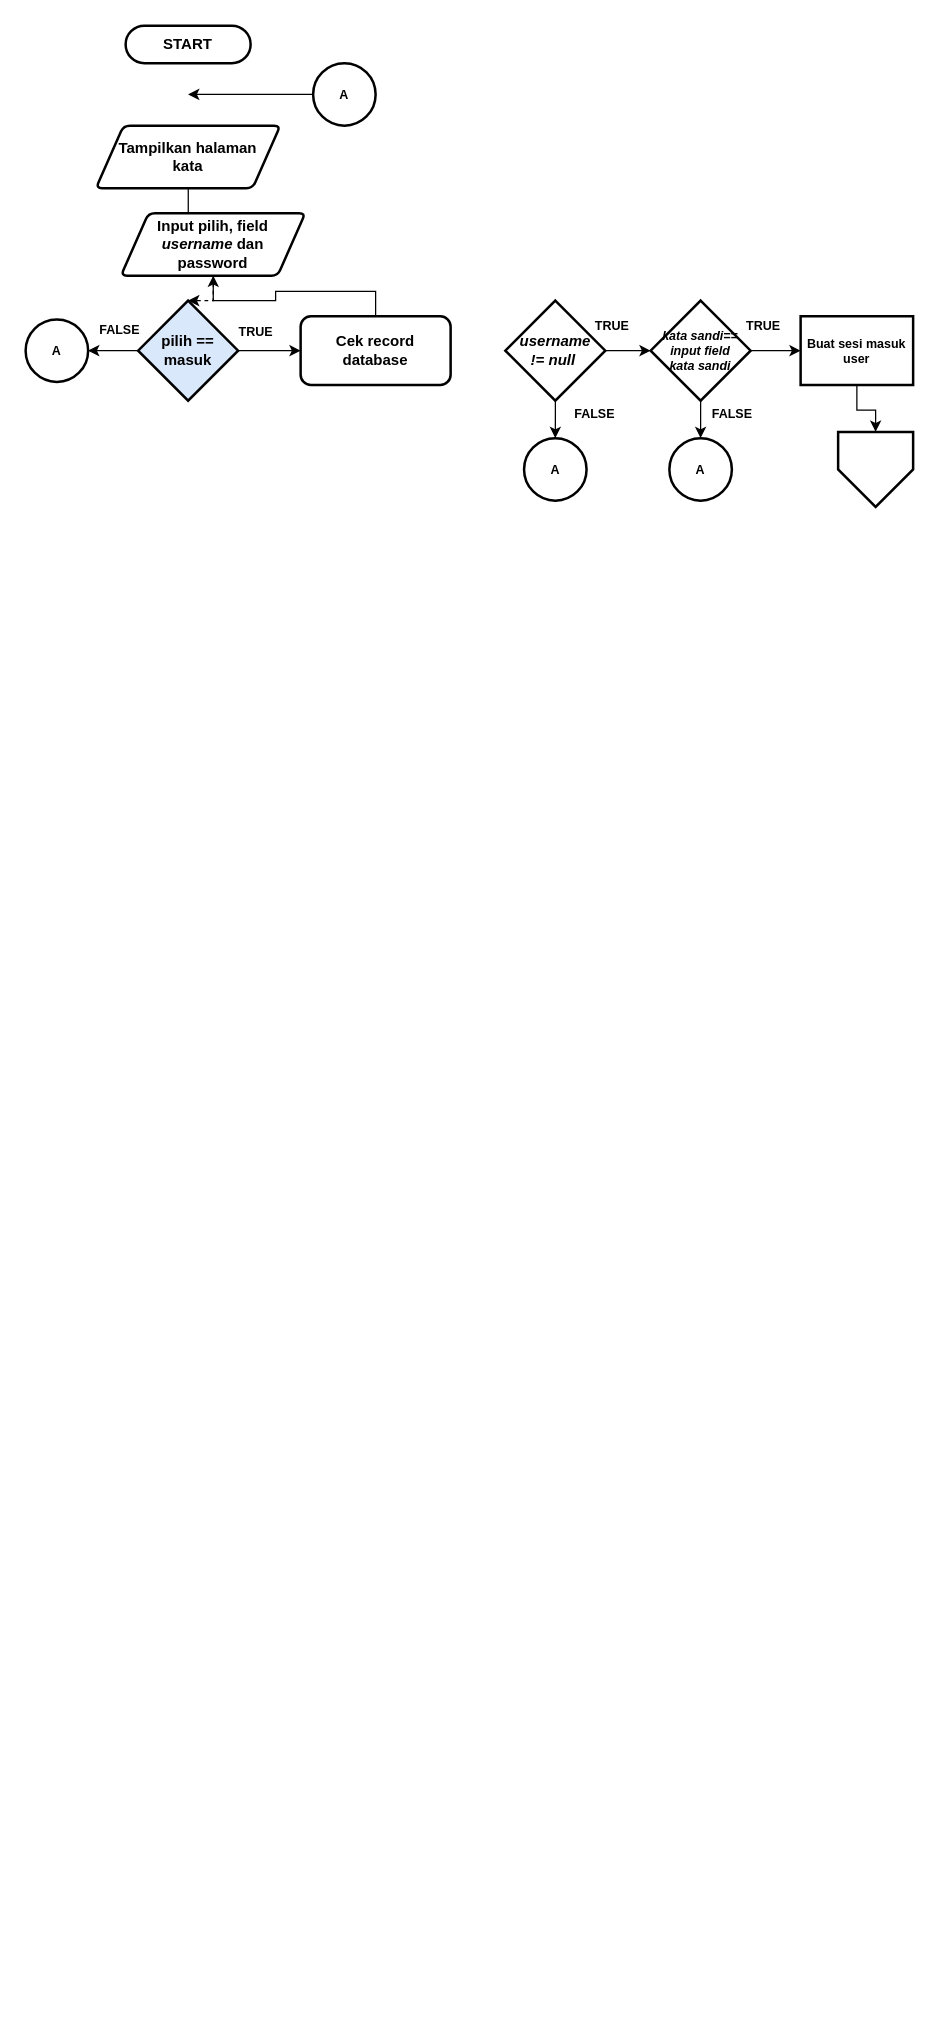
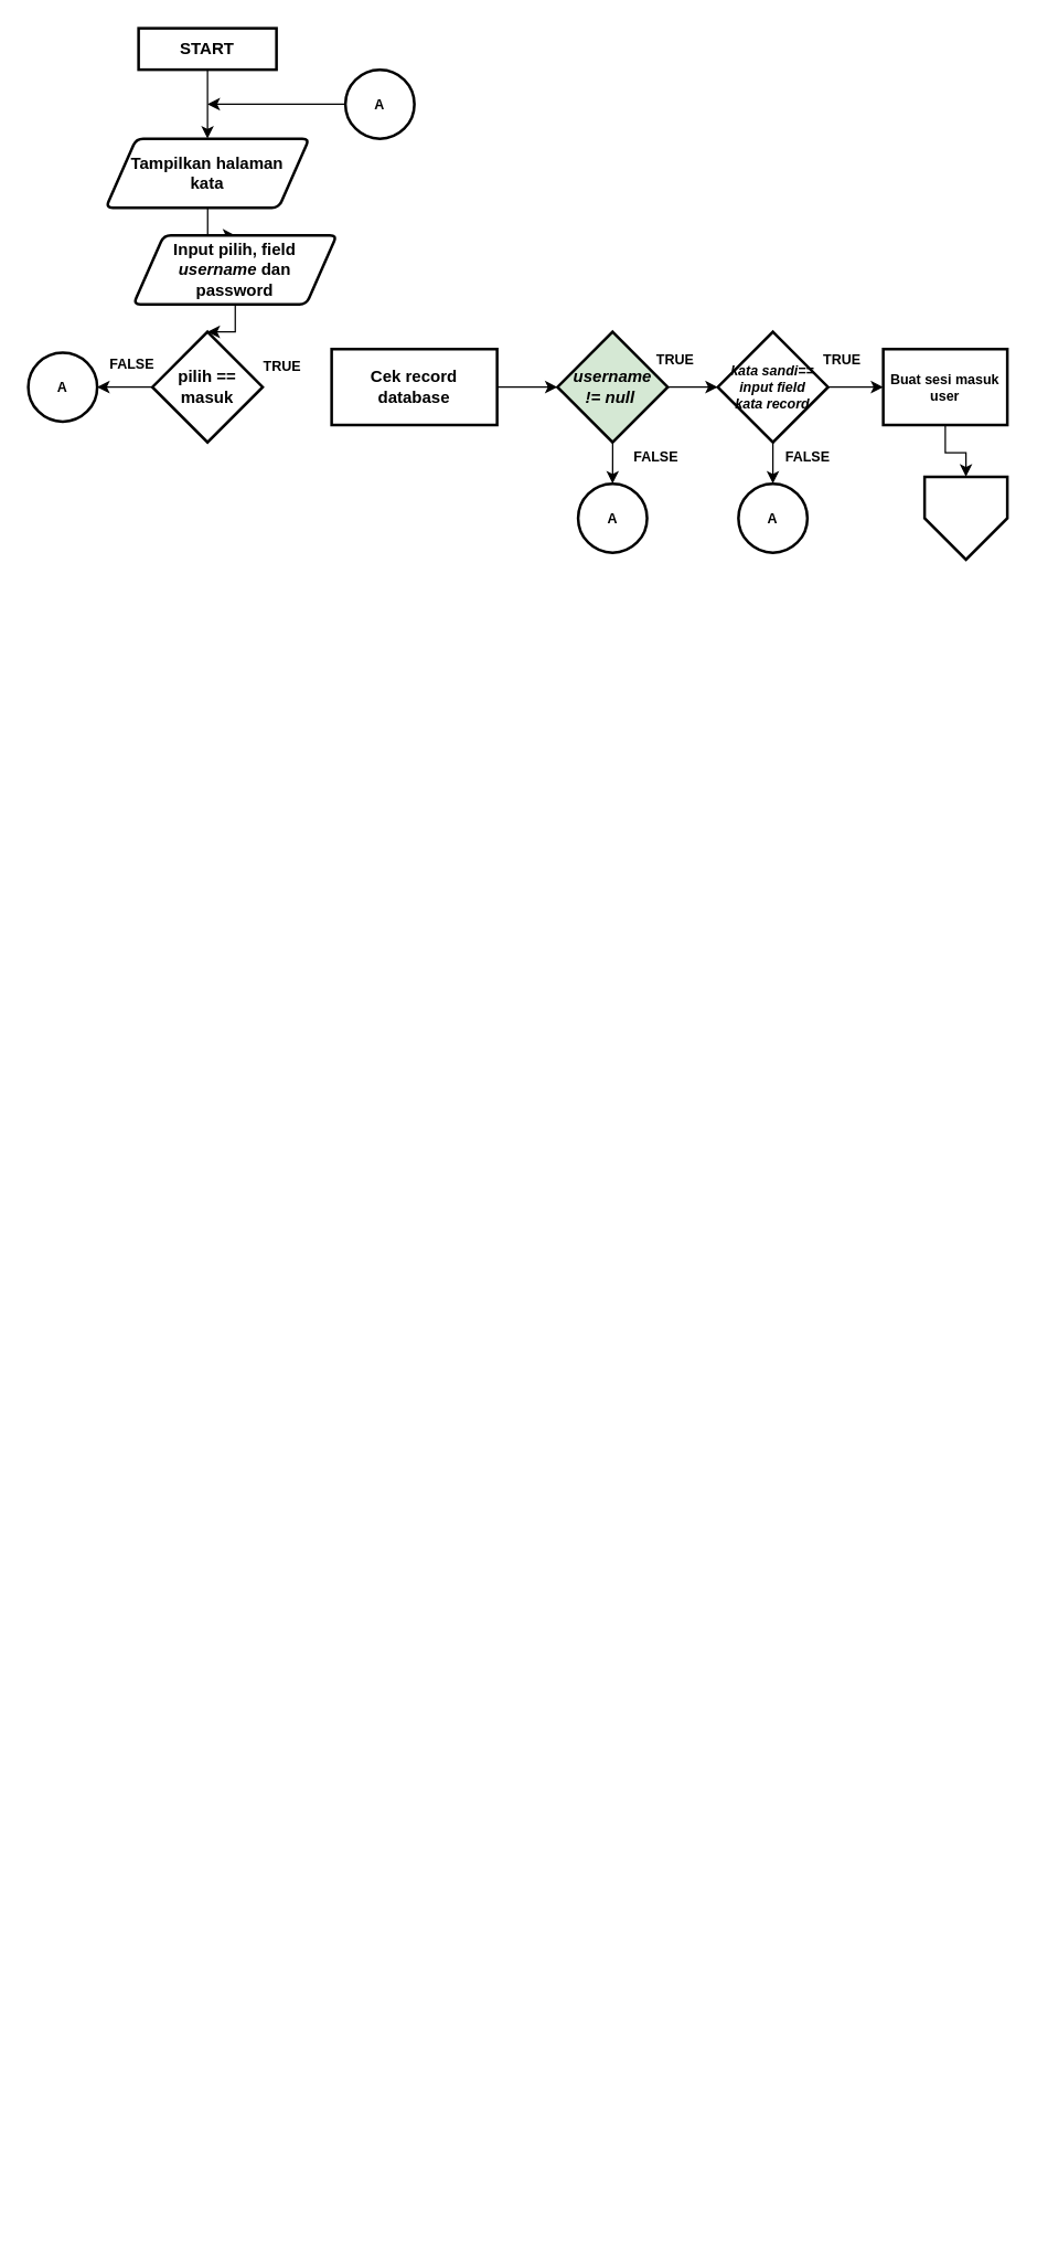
- <mxCell id="3" value="&lt;span&gt;START&lt;/span&gt;" style="rounded=1;whiteSpace=wrap;html=1;absoluteArcSize=1;arcSize=64;strokeWidth=2;fontStyle=1" parent="1" vertex="1"><mxGeometry x="100" y="20" width="100" height="30" as="geometry" /></mxCell>
+ <mxCell id="3" value="&lt;span&gt;START&lt;/span&gt;" style="whiteSpace=wrap;html=1;absoluteArcSize=1;arcSize=64;strokeWidth=2;fontStyle=1;rounded=0;" parent="1" vertex="1"><mxGeometry x="100" y="20" width="100" height="30" as="geometry" /></mxCell>
+ <mxCell id="2" style="edgeStyle=orthogonalEdgeStyle;rounded=0;orthogonalLoop=1;jettySize=auto;html=1;entryX=0.5;entryY=0;entryDx=0;entryDy=0;" parent="1" source="3" target="7" edge="1"><mxGeometry relative="1" as="geometry" /></mxCell>
- <mxCell id="6" style="edgeStyle=orthogonalEdgeStyle;rounded=0;orthogonalLoop=1;jettySize=auto;html=1;endArrow=none;" parent="1" source="7" target="9" edge="1"><mxGeometry relative="1" as="geometry" /></mxCell>
+ <mxCell id="6" style="edgeStyle=orthogonalEdgeStyle;rounded=0;orthogonalLoop=1;jettySize=auto;html=1;" parent="1" source="7" target="9" edge="1"><mxGeometry relative="1" as="geometry" /></mxCell>
- <mxCell id="13" style="edgeStyle=orthogonalEdgeStyle;rounded=0;orthogonalLoop=1;jettySize=auto;html=1;" parent="1" source="14" target="9" edge="1"><mxGeometry relative="1" as="geometry" /></mxCell>
+ <mxCell id="13" style="edgeStyle=orthogonalEdgeStyle;rounded=0;orthogonalLoop=1;jettySize=auto;html=1;entryX=0;entryY=0.5;entryDx=0;entryDy=0;" parent="1" source="14" target="17" edge="1"><mxGeometry relative="1" as="geometry" /></mxCell>
- <mxCell id="8" style="edgeStyle=orthogonalEdgeStyle;rounded=0;orthogonalLoop=1;jettySize=auto;html=1;entryX=0.5;entryY=0;entryDx=0;entryDy=0;dashed=1;" parent="1" source="9" target="12" edge="1"><mxGeometry relative="1" as="geometry" /></mxCell>
+ <mxCell id="8" style="edgeStyle=orthogonalEdgeStyle;rounded=0;orthogonalLoop=1;jettySize=auto;html=1;entryX=0.5;entryY=0;entryDx=0;entryDy=0;" parent="1" source="9" target="12" edge="1"><mxGeometry relative="1" as="geometry" /></mxCell>
- <mxCell id="12" value="&lt;b&gt;pilih == &lt;br&gt;masuk&lt;/b&gt;" style="rhombus;whiteSpace=wrap;html=1;strokeWidth=2;fillColor=#dae8fc;" parent="1" vertex="1"><mxGeometry x="110" y="240" width="80" height="80" as="geometry" /></mxCell>
+ <mxCell id="12" value="&lt;b&gt;pilih == &lt;br&gt;masuk&lt;/b&gt;" style="rhombus;whiteSpace=wrap;html=1;strokeWidth=2;" parent="1" vertex="1"><mxGeometry x="110" y="240" width="80" height="80" as="geometry" /></mxCell>
- <mxCell id="10" style="edgeStyle=orthogonalEdgeStyle;rounded=0;orthogonalLoop=1;jettySize=auto;html=1;entryX=0;entryY=0.5;entryDx=0;entryDy=0;" parent="1" source="12" target="14" edge="1"><mxGeometry relative="1" as="geometry" /></mxCell>
- <mxCell id="14" value="Cek record database" style="whiteSpace=wrap;html=1;strokeWidth=2;fontStyle=1;rounded=1;" parent="1" vertex="1"><mxGeometry x="240" y="252.5" width="120" height="55" as="geometry" /></mxCell>
+ <mxCell id="14" value="Cek record database" style="rounded=0;whiteSpace=wrap;html=1;strokeWidth=2;fontStyle=1" parent="1" vertex="1"><mxGeometry x="240" y="252.5" width="120" height="55" as="geometry" /></mxCell>
- <mxCell id="17" value="&lt;b&gt;&lt;i&gt;username&lt;br&gt;!= null&amp;nbsp;&lt;/i&gt;&lt;/b&gt;" style="rhombus;whiteSpace=wrap;html=1;strokeWidth=2;" parent="1" vertex="1"><mxGeometry x="403.75" y="240" width="80" height="80" as="geometry" /></mxCell>
+ <mxCell id="17" value="&lt;b&gt;&lt;i&gt;username&lt;br&gt;!= null&amp;nbsp;&lt;/i&gt;&lt;/b&gt;" style="rhombus;whiteSpace=wrap;html=1;strokeWidth=2;fillColor=#d5e8d4;" parent="1" vertex="1"><mxGeometry x="403.75" y="240" width="80" height="80" as="geometry" /></mxCell>
- <mxCell id="21" value="&lt;b style=&quot;font-size: 10px&quot;&gt;&lt;i style=&quot;font-size: 10px&quot;&gt;kata sandi==&lt;br style=&quot;font-size: 10px&quot;&gt;input field&lt;br style=&quot;font-size: 10px&quot;&gt;kata sandi&lt;br style=&quot;font-size: 10px&quot;&gt;&lt;/i&gt;&lt;/b&gt;" style="rhombus;whiteSpace=wrap;html=1;strokeWidth=2;fontSize=10;" parent="1" vertex="1"><mxGeometry x="520" y="240" width="80" height="80" as="geometry" /></mxCell>
+ <mxCell id="21" value="&lt;b style=&quot;font-size: 10px&quot;&gt;&lt;i style=&quot;font-size: 10px&quot;&gt;kata sandi==&lt;br style=&quot;font-size: 10px&quot;&gt;input field&lt;br style=&quot;font-size: 10px&quot;&gt;kata record&lt;br style=&quot;font-size: 10px&quot;&gt;&lt;/i&gt;&lt;/b&gt;" style="rhombus;whiteSpace=wrap;html=1;strokeWidth=2;fontSize=10;" parent="1" vertex="1"><mxGeometry x="520" y="240" width="80" height="80" as="geometry" /></mxCell>
